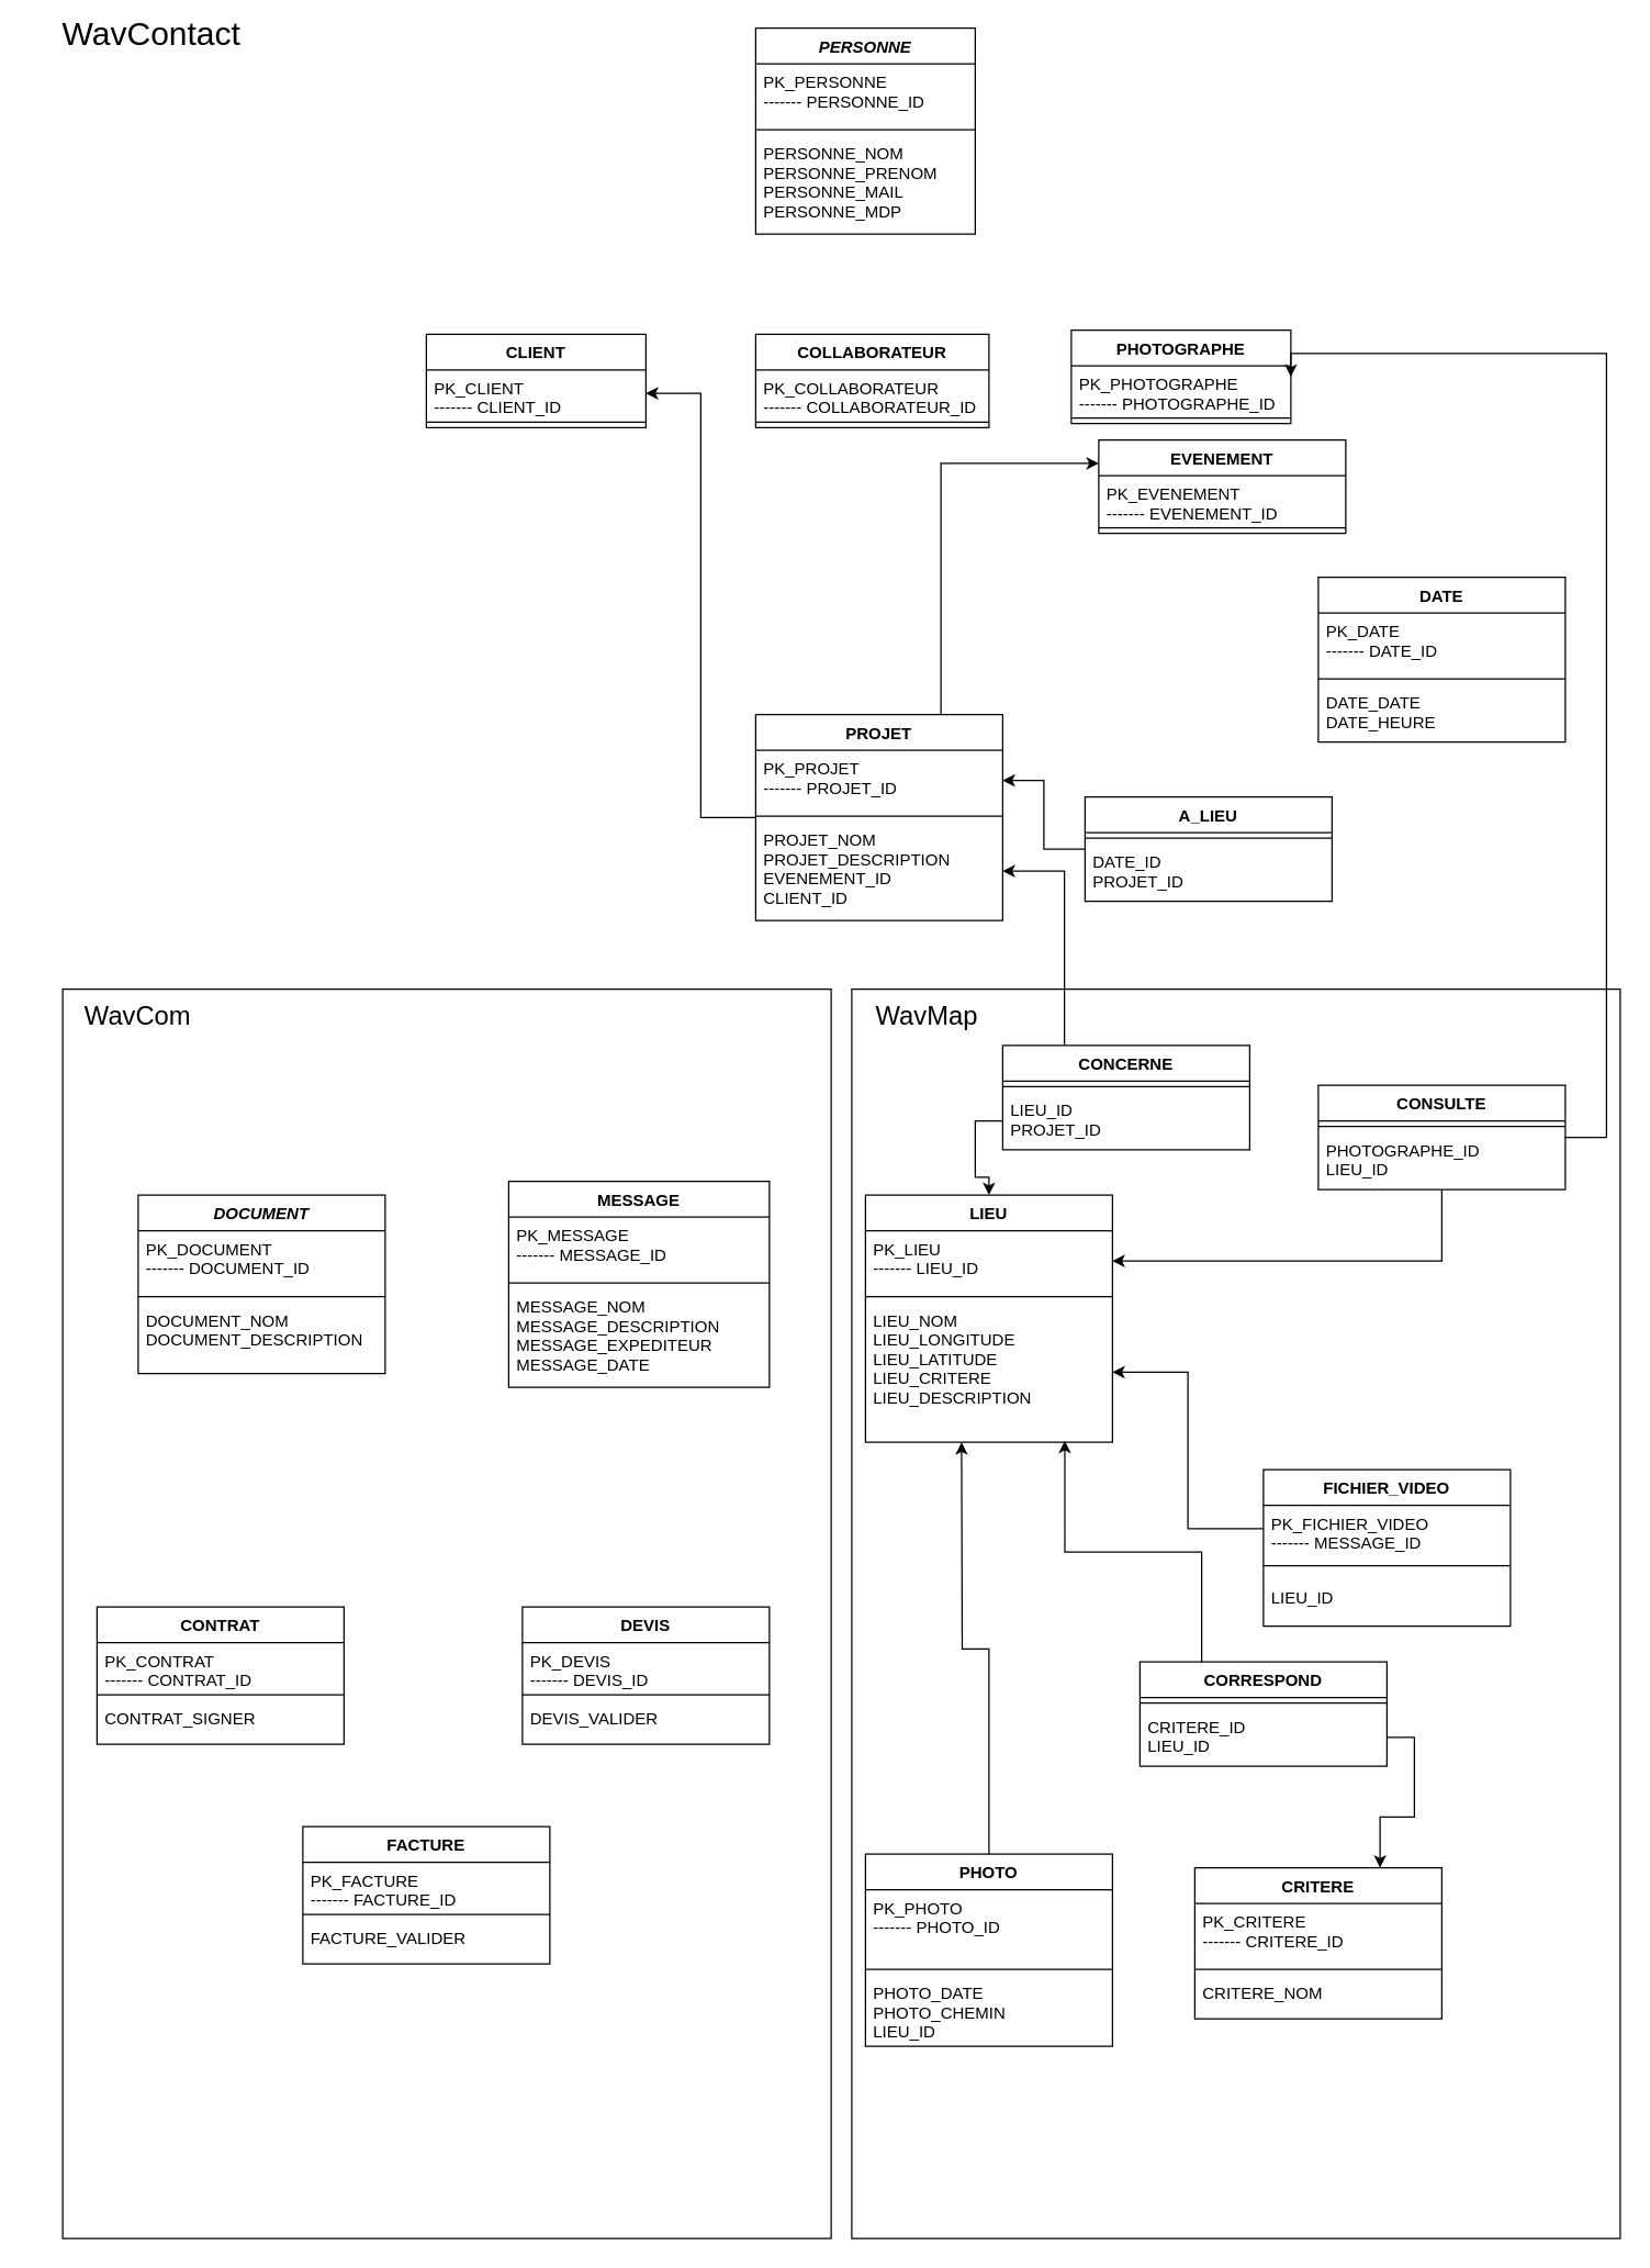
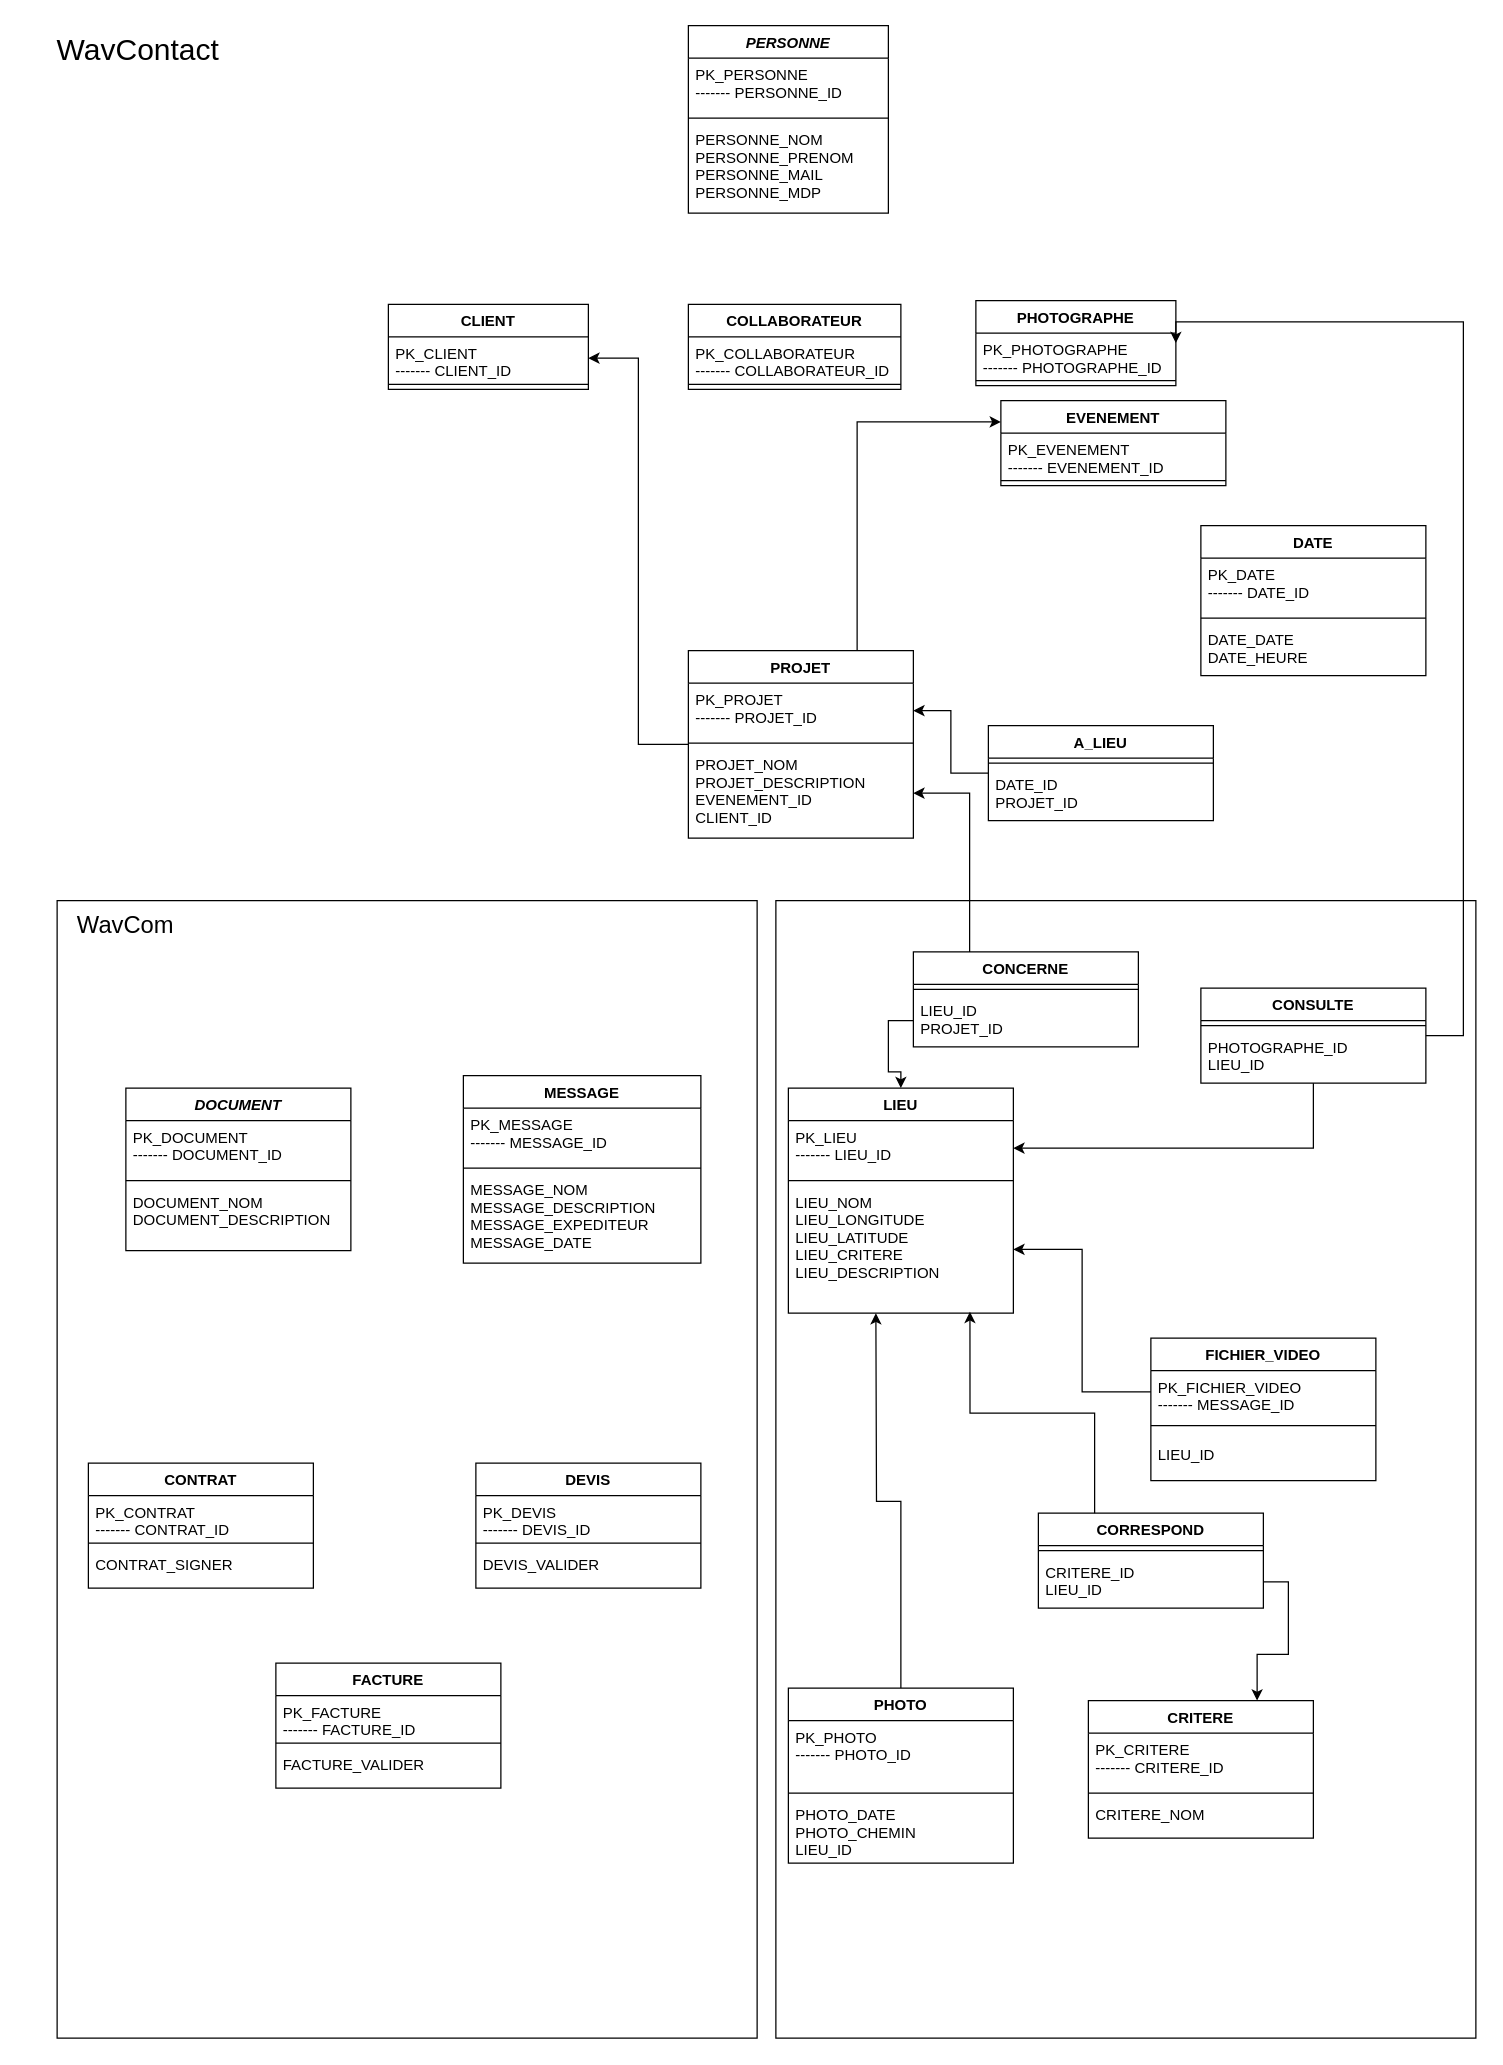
- <mxCell id="12" value="&lt;font style=&quot;font-size: 24px&quot;&gt;WavContact&lt;/font&gt;" style="text;html=1;strokeColor=none;fillColor=none;align=center;verticalAlign=middle;whiteSpace=wrap;rounded=0;shadow=0;fontColor=#000000;" parent="1" vertex="1"><mxGeometry x="20" y="15" width="180" height="20" as="geometry" /></mxCell>
+ <mxCell id="12" value="&lt;font style=&quot;font-size: 24px&quot;&gt;WavContact&lt;/font&gt;" style="text;html=1;strokeColor=none;fillColor=none;align=center;verticalAlign=middle;whiteSpace=wrap;rounded=0;shadow=0;fontColor=#000000;" parent="1" vertex="1"><mxGeometry y="30" width="180" height="20" as="geometry" x="20" /></mxCell>
- <mxCell id="11" value="&lt;font style=&quot;font-size: 19px&quot;&gt;WavMap&lt;/font&gt;" style="text;html=1;strokeColor=none;fillColor=none;align=center;verticalAlign=middle;whiteSpace=wrap;rounded=0;shadow=0;fontColor=#000000;" parent="1" vertex="1"><mxGeometry x="620" y="730" width="110" height="20" as="geometry" /></mxCell>
